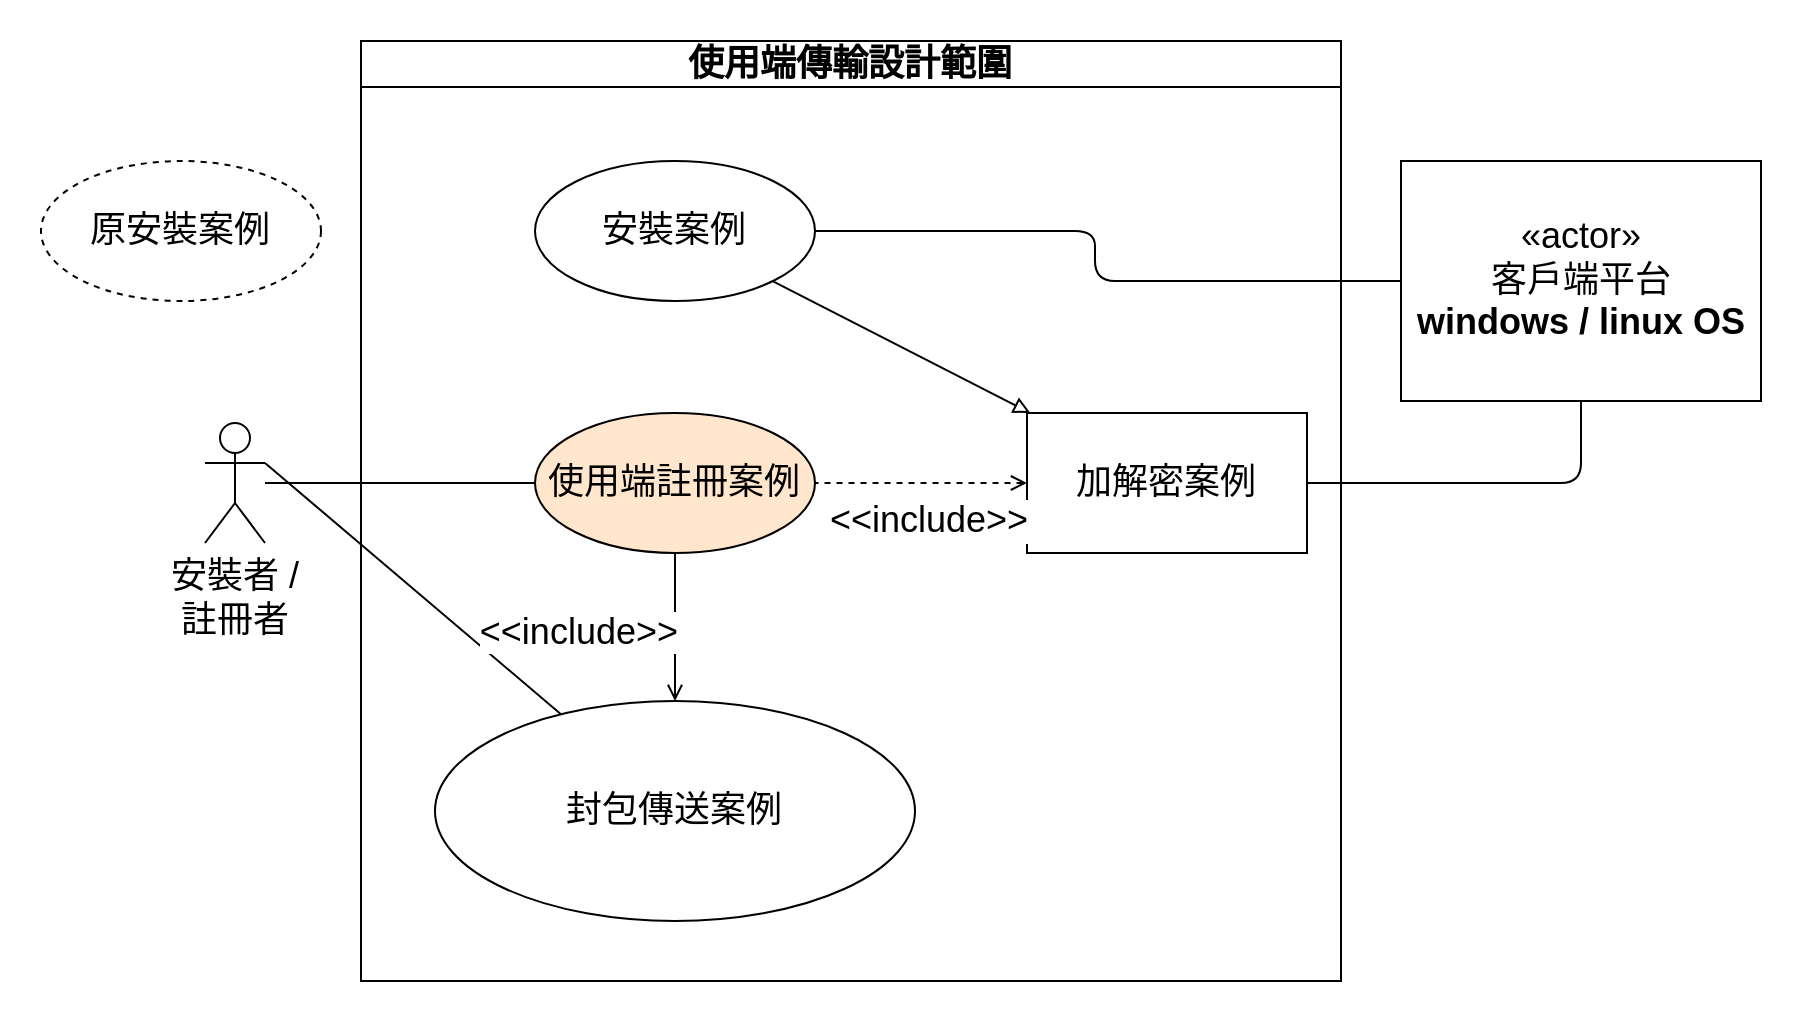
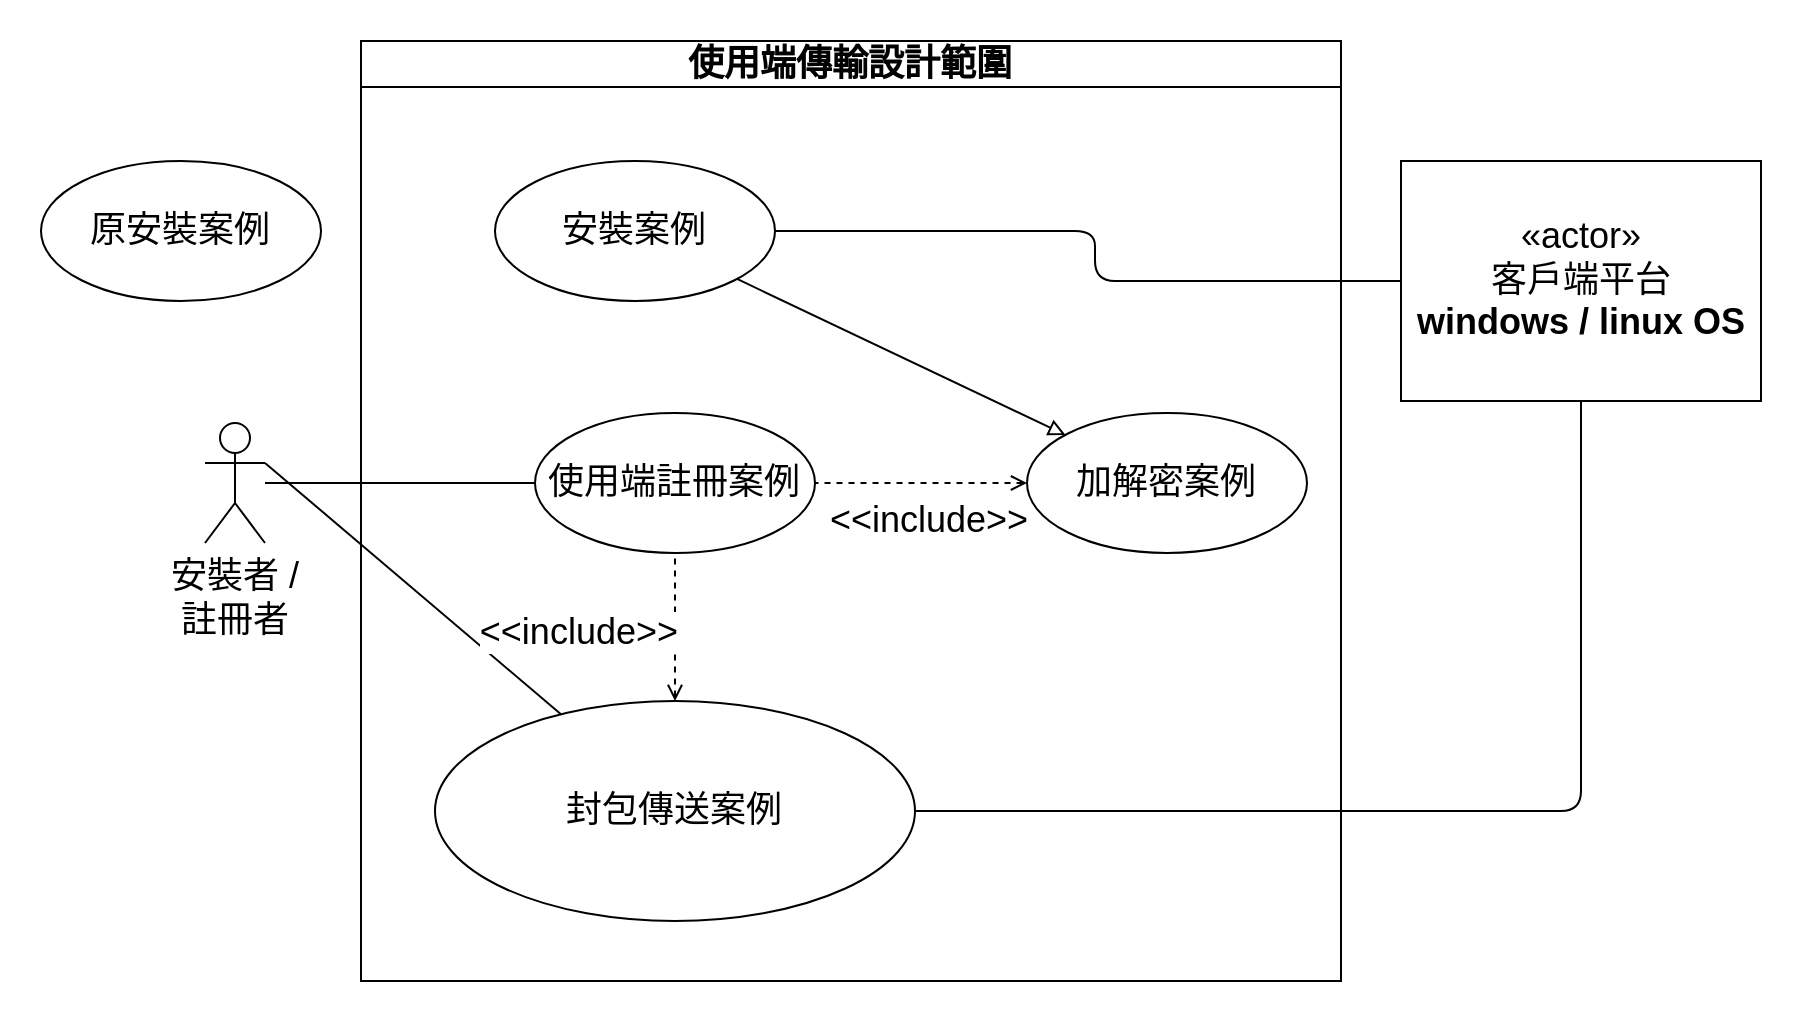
- <mxCell id="18" value="原安裝案例" style="ellipse;whiteSpace=wrap;html=1;fontSize=18;align=center;dashed=1;" parent="1" vertex="1"><mxGeometry x="20" y="80" width="140" height="70" as="geometry" /></mxCell>
+ <mxCell id="18" value="原安裝案例" style="ellipse;whiteSpace=wrap;html=1;fontSize=18;align=center;" parent="1" vertex="1"><mxGeometry x="20" y="80" width="140" height="70" as="geometry" /></mxCell>
- <mxCell id="10" value="安裝案例" style="ellipse;whiteSpace=wrap;html=1;fontSize=18;align=center;" parent="9" vertex="1"><mxGeometry x="87" y="60" width="140" height="70" as="geometry" /></mxCell>
+ <mxCell id="10" value="安裝案例" style="ellipse;whiteSpace=wrap;html=1;fontSize=18;align=center;" parent="9" vertex="1"><mxGeometry x="67" y="60" width="140" height="70" as="geometry" /></mxCell>
- <mxCell id="11" value="使用端註冊案例" style="ellipse;whiteSpace=wrap;html=1;fontSize=18;align=center;fillColor=#ffe6cc;" parent="9" vertex="1"><mxGeometry x="87" y="186" width="140" height="70" as="geometry" /></mxCell>
+ <mxCell id="11" value="使用端註冊案例" style="ellipse;whiteSpace=wrap;html=1;fontSize=18;align=center;" parent="9" vertex="1"><mxGeometry x="87" y="186" width="140" height="70" as="geometry" /></mxCell>
- <mxCell id="12" value="加解密案例" style="whiteSpace=wrap;html=1;fontSize=18;align=center;rounded=0;" parent="9" vertex="1"><mxGeometry x="333" y="186" width="140" height="70" as="geometry" /></mxCell>
+ <mxCell id="12" value="加解密案例" style="ellipse;whiteSpace=wrap;html=1;fontSize=18;align=center;" parent="9" vertex="1"><mxGeometry x="333" y="186" width="140" height="70" as="geometry" /></mxCell>
- <mxCell id="5" style="edgeStyle=none;html=1;entryX=1;entryY=0.5;entryDx=0;entryDy=0;fontSize=18;endArrow=none;endFill=0;" parent="1" source="8" target="12" edge="1"><mxGeometry relative="1" as="geometry"><Array as="points"><mxPoint x="790" y="241" /></Array></mxGeometry></mxCell>
- <mxCell id="16" style="edgeStyle=none;html=1;entryX=0.5;entryY=1;entryDx=0;entryDy=0;dashed=0;fontSize=18;endArrow=none;endFill=0;align=right;startArrow=open;startFill=0;" parent="9" source="13" target="11" edge="1"><mxGeometry relative="1" as="geometry" /></mxCell>
+ <mxCell id="16" style="edgeStyle=none;html=1;entryX=0.5;entryY=1;entryDx=0;entryDy=0;dashed=1;fontSize=18;endArrow=none;endFill=0;align=right;startArrow=open;startFill=0;" parent="9" source="13" target="11" edge="1"><mxGeometry relative="1" as="geometry" /></mxCell>
+ <mxCell id="6" style="edgeStyle=none;html=1;entryX=1;entryY=0.5;entryDx=0;entryDy=0;fontSize=18;endArrow=none;endFill=0;" parent="1" source="8" target="13" edge="1"><mxGeometry relative="1" as="geometry"><Array as="points"><mxPoint x="790" y="405" /></Array></mxGeometry></mxCell>
